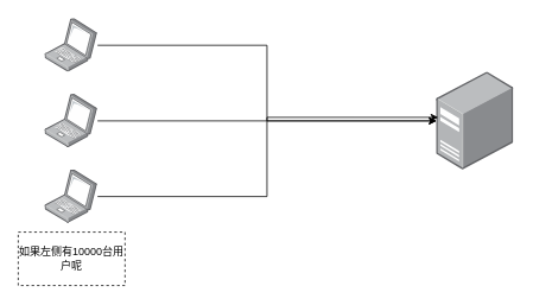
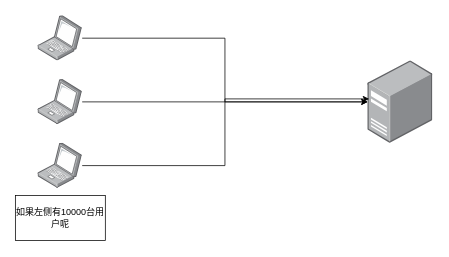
- <mxCell id="9" value="如果左侧有10000台用户呢" style="whiteSpace=wrap;html=1;dashed=1;" vertex="1" parent="1"><mxGeometry x="20" y="260" width="120" height="60" as="geometry" /></mxCell>
+ <mxCell id="9" value="如果左侧有10000台用户呢" style="whiteSpace=wrap;html=1;" vertex="1" parent="1"><mxGeometry x="20" y="260" width="120" height="60" as="geometry" /></mxCell>
